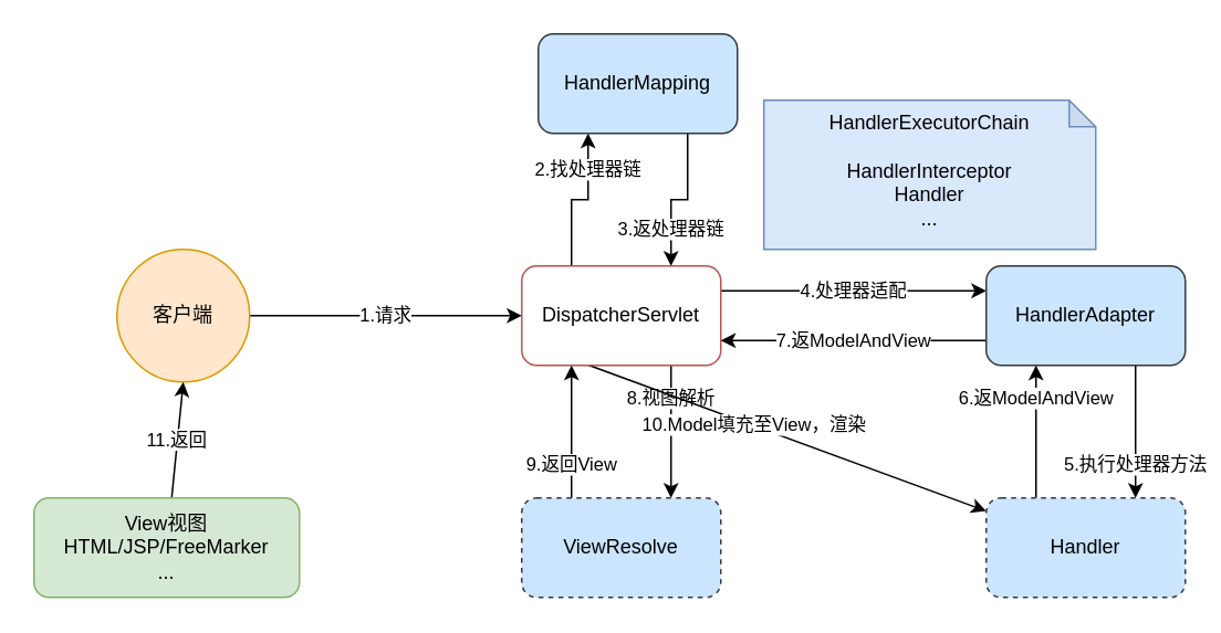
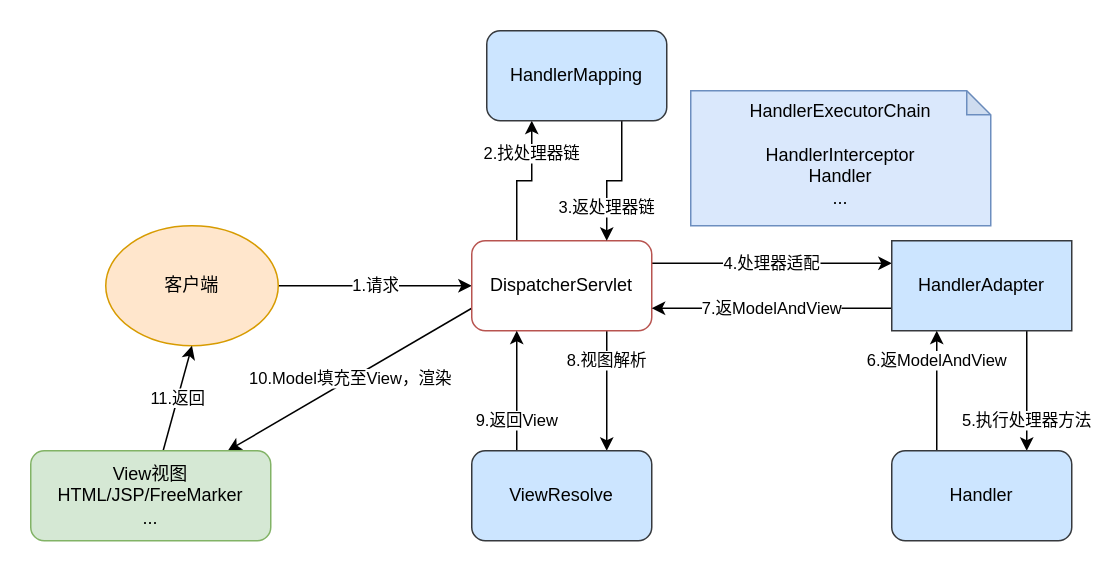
- <mxCell id="3" value="客户端" style="ellipse;whiteSpace=wrap;html=1;aspect=fixed;fillColor=#ffe6cc;strokeColor=#d79b00;" vertex="1" parent="1"><mxGeometry x="70" y="150" width="80" height="80" as="geometry" /></mxCell>
+ <mxCell id="3" value="客户端" style="ellipse;whiteSpace=wrap;html=1;aspect=fixed;fillColor=#ffe6cc;strokeColor=#d79b00;" vertex="1" parent="1"><mxGeometry x="70" y="150" width="115" height="80" as="geometry" /></mxCell>
- <mxCell id="13" value="HandlerAdapter" style="rounded=1;whiteSpace=wrap;html=1;fillColor=#cce5ff;strokeColor=#36393d;" vertex="1" parent="1"><mxGeometry x="594" y="160" width="120" height="60" as="geometry" /></mxCell>
+ <mxCell id="13" value="HandlerAdapter" style="whiteSpace=wrap;html=1;fillColor=#cce5ff;strokeColor=#36393d;rounded=0;" vertex="1" parent="1"><mxGeometry x="594" y="160" width="120" height="60" as="geometry" /></mxCell>
- <mxCell id="7" value="10.Model填充至View，渲染" style="rounded=0;orthogonalLoop=1;jettySize=auto;html=1;exitX=0;exitY=0.75;exitDx=0;exitDy=0;" edge="1" parent="1" source="8" target="15"><mxGeometry relative="1" as="geometry" /></mxCell>
+ <mxCell id="7" value="10.Model填充至View，渲染" style="rounded=0;orthogonalLoop=1;jettySize=auto;html=1;exitX=0;exitY=0.75;exitDx=0;exitDy=0;" edge="1" parent="1" source="8" target="19"><mxGeometry relative="1" as="geometry" /></mxCell>
- <mxCell id="17" value="ViewResolve" style="whiteSpace=wrap;html=1;rounded=1;fillColor=#cce5ff;strokeColor=#36393d;dashed=1;" vertex="1" parent="1"><mxGeometry x="314" y="300" width="120" height="60" as="geometry" /></mxCell>
+ <mxCell id="17" value="ViewResolve" style="whiteSpace=wrap;html=1;rounded=1;fillColor=#cce5ff;strokeColor=#36393d;" vertex="1" parent="1"><mxGeometry x="314" y="300" width="120" height="60" as="geometry" /></mxCell>
- <mxCell id="15" value="Handler" style="whiteSpace=wrap;html=1;rounded=1;fillColor=#cce5ff;strokeColor=#36393d;dashed=1;" vertex="1" parent="1"><mxGeometry x="594" y="300" width="120" height="60" as="geometry" /></mxCell>
+ <mxCell id="15" value="Handler" style="whiteSpace=wrap;html=1;rounded=1;fillColor=#cce5ff;strokeColor=#36393d;" vertex="1" parent="1"><mxGeometry x="594" y="300" width="120" height="60" as="geometry" /></mxCell>
